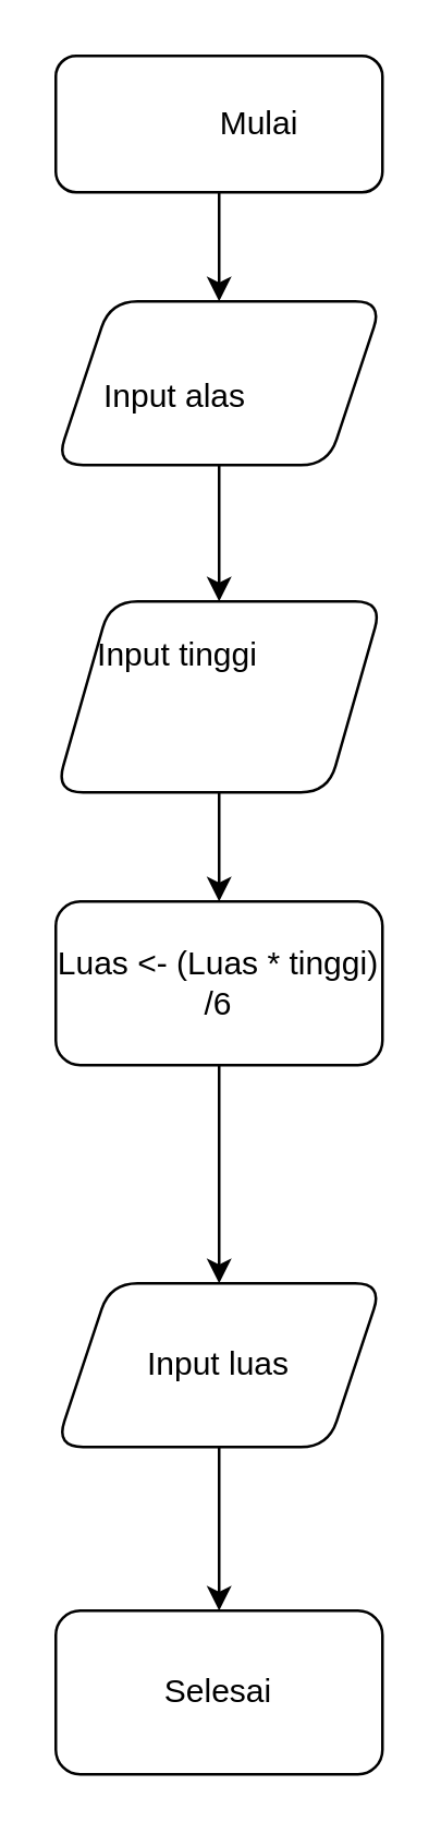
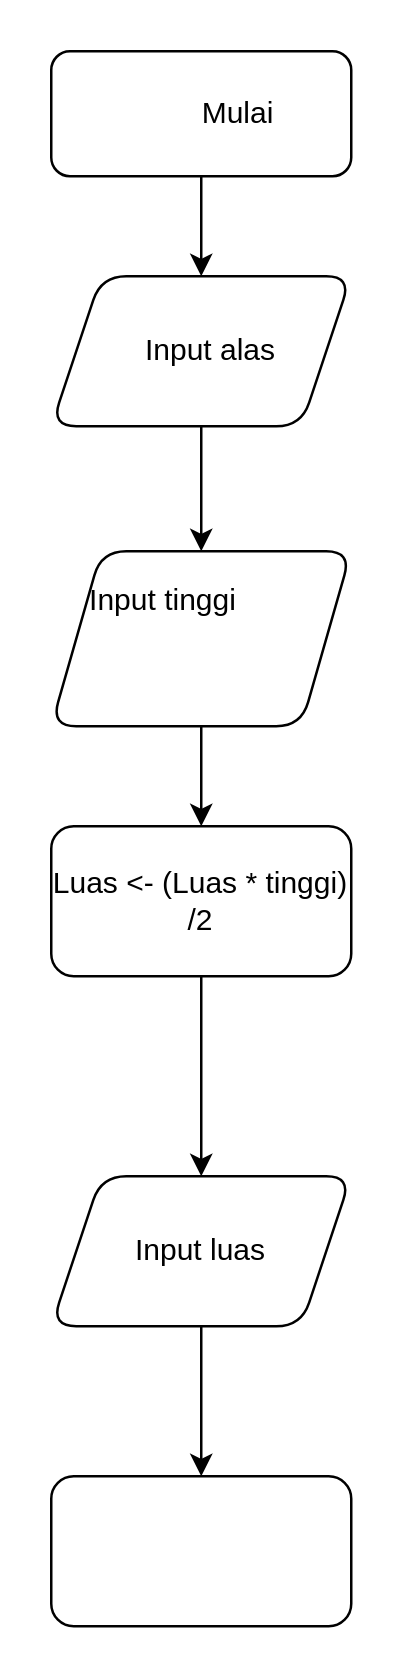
- <mxCell id="14" value="Input alas" style="text;html=1;strokeColor=none;fillColor=none;align=center;verticalAlign=middle;whiteSpace=wrap;rounded=0;" vertex="1" parent="1"><mxGeometry x="34" y="130" width="60" height="30" as="geometry" /></mxCell>
+ <mxCell id="14" value="Input alas" style="text;html=1;strokeColor=none;fillColor=none;align=center;verticalAlign=middle;whiteSpace=wrap;rounded=0;" vertex="1" parent="1"><mxGeometry x="54" y="125" width="60" height="30" as="geometry" /></mxCell>
- <mxCell id="16" value="Luas &amp;lt;- (Luas * tinggi) /6" style="text;html=1;strokeColor=none;fillColor=none;align=center;verticalAlign=middle;whiteSpace=wrap;rounded=0;" vertex="1" parent="1"><mxGeometry x="20" y="345" width="120" height="30" as="geometry" /></mxCell>
+ <mxCell id="16" value="Luas &amp;lt;- (Luas * tinggi) /2" style="text;html=1;strokeColor=none;fillColor=none;align=center;verticalAlign=middle;whiteSpace=wrap;rounded=0;" vertex="1" parent="1"><mxGeometry x="20" y="345" width="120" height="30" as="geometry" /></mxCell>
- <mxCell id="18" value="Selesai" style="text;html=1;strokeColor=none;fillColor=none;align=center;verticalAlign=middle;whiteSpace=wrap;rounded=0;" vertex="1" parent="1"><mxGeometry x="50" y="605" width="60" height="30" as="geometry" /></mxCell>
